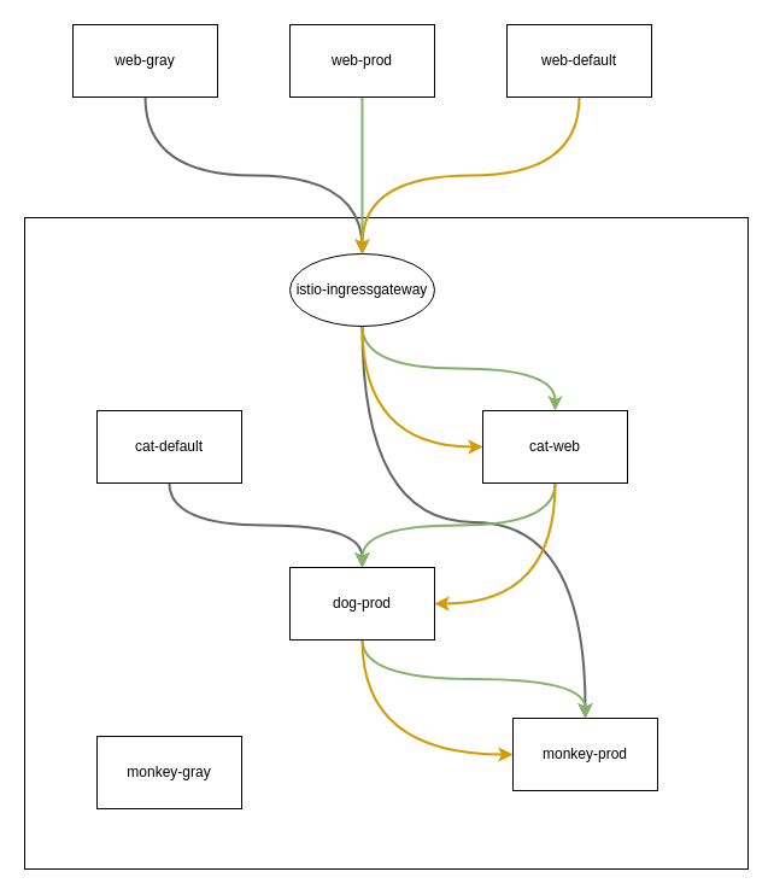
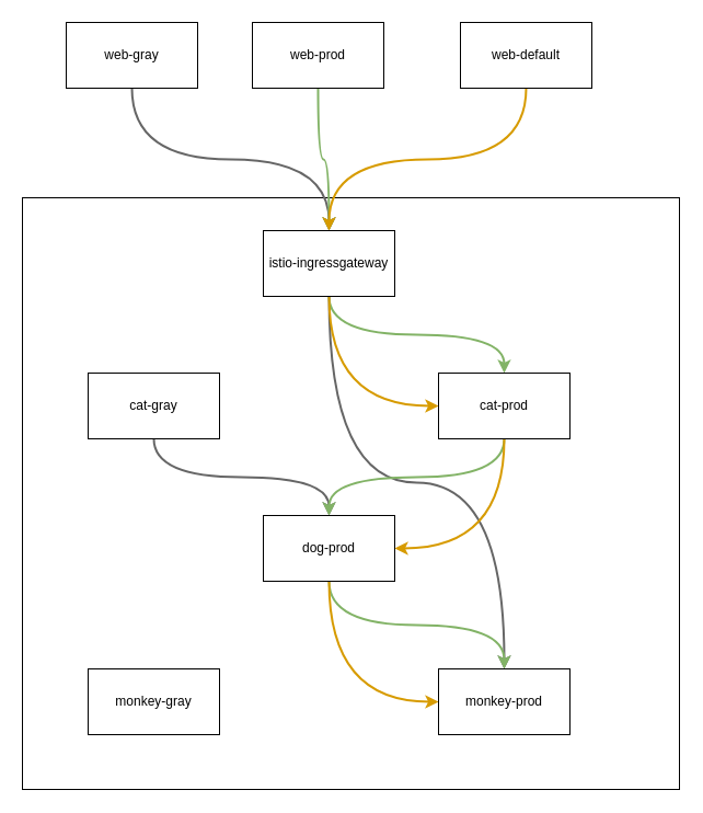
- <mxCell id="6" value="web-prod" style="rounded=0;whiteSpace=wrap;html=1;" vertex="1" parent="1"><mxGeometry x="240" y="20" width="120" height="60" as="geometry" /></mxCell>
+ <mxCell id="6" value="web-prod" style="rounded=0;whiteSpace=wrap;html=1;" vertex="1" parent="1"><mxGeometry x="230" y="20" width="120" height="60" as="geometry" /></mxCell>
- <mxCell id="3" style="edgeStyle=orthogonalEdgeStyle;rounded=0;orthogonalLoop=1;jettySize=auto;html=1;entryX=0.5;entryY=0;entryDx=0;entryDy=0;curved=1;exitX=0.5;exitY=1;exitDx=0;exitDy=0;fillColor=#f5f5f5;strokeColor=#666666;strokeWidth=2;endArrow=open;" edge="1" parent="1" source="4" target="12"><mxGeometry relative="1" as="geometry" /></mxCell>
+ <mxCell id="3" style="edgeStyle=orthogonalEdgeStyle;rounded=0;orthogonalLoop=1;jettySize=auto;html=1;entryX=0.5;entryY=0;entryDx=0;entryDy=0;curved=1;exitX=0.5;exitY=1;exitDx=0;exitDy=0;fillColor=#f5f5f5;strokeColor=#666666;strokeWidth=2;" edge="1" parent="1" source="4" target="12"><mxGeometry relative="1" as="geometry" /></mxCell>
- <mxCell id="12" value="istio-ingressgateway" style="ellipse;whiteSpace=wrap;html=1;" vertex="1" parent="1"><mxGeometry x="240" y="210" width="120" height="60" as="geometry" /></mxCell>
+ <mxCell id="12" value="istio-ingressgateway" style="rounded=0;whiteSpace=wrap;html=1;" vertex="1" parent="1"><mxGeometry x="240" y="210" width="120" height="60" as="geometry" /></mxCell>
- <mxCell id="14" value="cat-default" style="rounded=0;whiteSpace=wrap;html=1;" vertex="1" parent="1"><mxGeometry x="80" y="340" width="120" height="60" as="geometry" /></mxCell>
+ <mxCell id="14" value="cat-gray" style="rounded=0;whiteSpace=wrap;html=1;" vertex="1" parent="1"><mxGeometry x="80" y="340" width="120" height="60" as="geometry" /></mxCell>
- <mxCell id="17" value="cat-web" style="rounded=0;whiteSpace=wrap;html=1;" vertex="1" parent="1"><mxGeometry x="400" y="340" width="120" height="60" as="geometry" /></mxCell>
+ <mxCell id="17" value="cat-prod" style="rounded=0;whiteSpace=wrap;html=1;" vertex="1" parent="1"><mxGeometry x="400" y="340" width="120" height="60" as="geometry" /></mxCell>
- <mxCell id="22" value="monkey-prod" style="rounded=0;whiteSpace=wrap;html=1;" vertex="1" parent="1"><mxGeometry x="425" y="595" width="120" height="60" as="geometry" /></mxCell>
+ <mxCell id="22" value="monkey-prod" style="rounded=0;whiteSpace=wrap;html=1;" vertex="1" parent="1"><mxGeometry x="400" y="610" width="120" height="60" as="geometry" /></mxCell>
